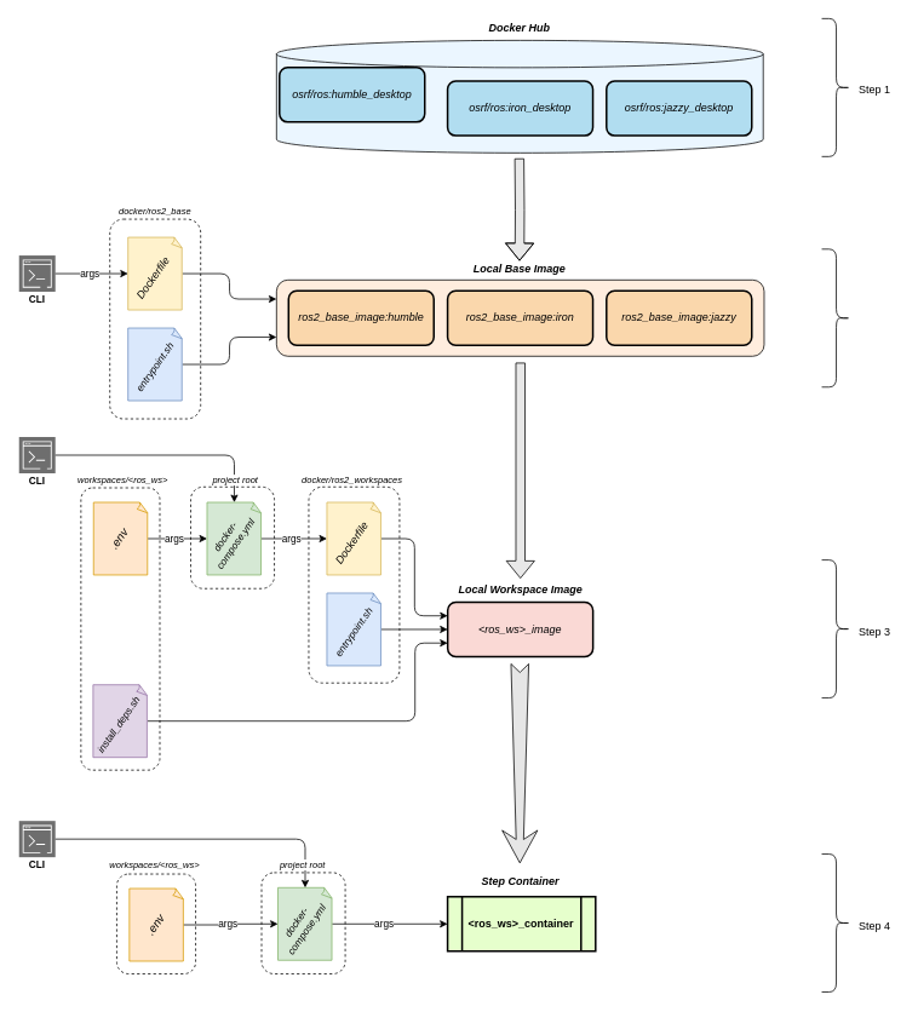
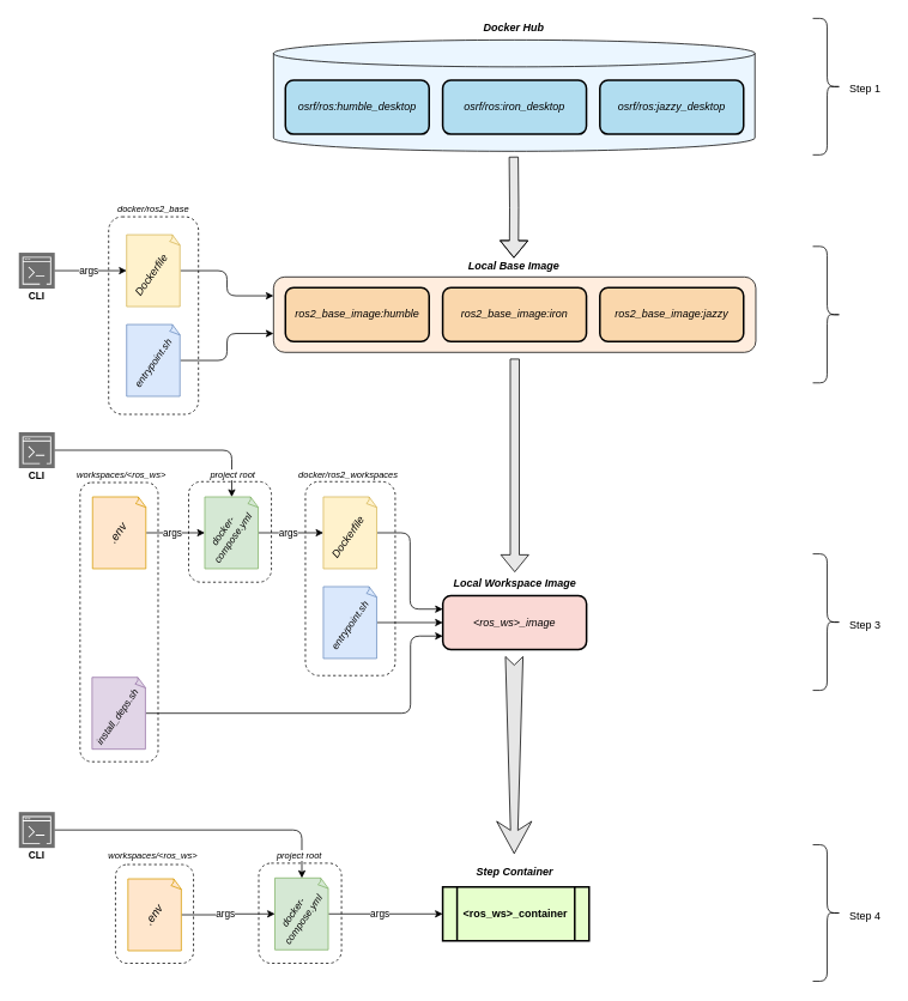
- <mxCell id="47" value="&lt;span&gt;osrf/ros:humble_desktop&lt;/span&gt;" style="rounded=1;whiteSpace=wrap;html=1;strokeWidth=2;fillColor=#b1ddf0;strokeColor=#000000;fontStyle=2" parent="1" vertex="1"><mxGeometry x="306.82" y="74" width="160" height="60" as="geometry" /></mxCell>
+ <mxCell id="47" value="&lt;span&gt;osrf/ros:humble_desktop&lt;/span&gt;" style="rounded=1;whiteSpace=wrap;html=1;strokeWidth=2;fillColor=#b1ddf0;strokeColor=#000000;fontStyle=2" parent="1" vertex="1"><mxGeometry x="316.82" y="89" width="160" height="60" as="geometry" /></mxCell>
